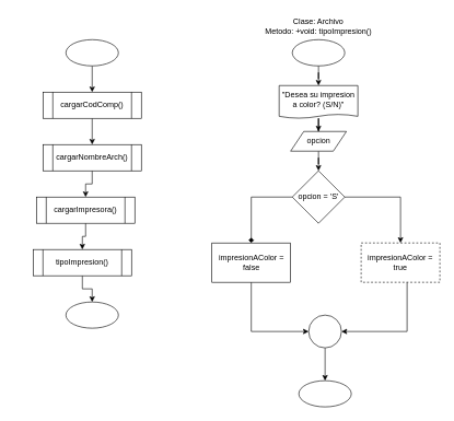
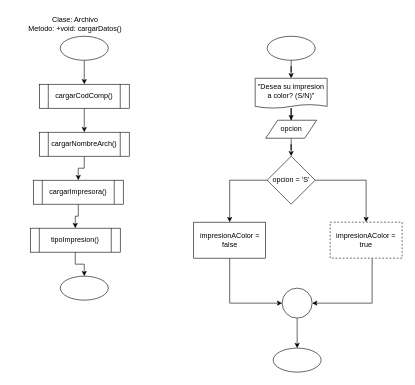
+ <mxCell id="2" value="&lt;div&gt;Clase: Archivo&lt;/div&gt;&lt;div&gt;Metodo: +void: cargarDatos()&lt;br&gt;&lt;/div&gt;" style="text;html=1;align=center;verticalAlign=middle;whiteSpace=wrap;rounded=0;" vertex="1" parent="1"><mxGeometry x="20" y="20" width="210" height="40" as="geometry" /></mxCell>
- <mxCell id="14" value="&lt;div&gt;Clase: Archivo&lt;/div&gt;&lt;div&gt;Metodo: +void: tipoImpresion()&lt;br&gt;&lt;/div&gt;" style="text;html=1;align=center;verticalAlign=middle;whiteSpace=wrap;rounded=0;" vertex="1" parent="1"><mxGeometry x="380" y="20" width="210" height="40" as="geometry" /></mxCell>
- <mxCell id="22" style="edgeStyle=orthogonalEdgeStyle;rounded=0;orthogonalLoop=1;jettySize=auto;html=1;entryX=0.5;entryY=0;entryDx=0;entryDy=0;endArrow=diamond;" edge="1" parent="1" source="23" target="27"><mxGeometry relative="1" as="geometry" /></mxCell>
+ <mxCell id="22" style="edgeStyle=orthogonalEdgeStyle;rounded=0;orthogonalLoop=1;jettySize=auto;html=1;entryX=0.5;entryY=0;entryDx=0;entryDy=0;" edge="1" parent="1" source="23" target="27"><mxGeometry relative="1" as="geometry" /></mxCell>
